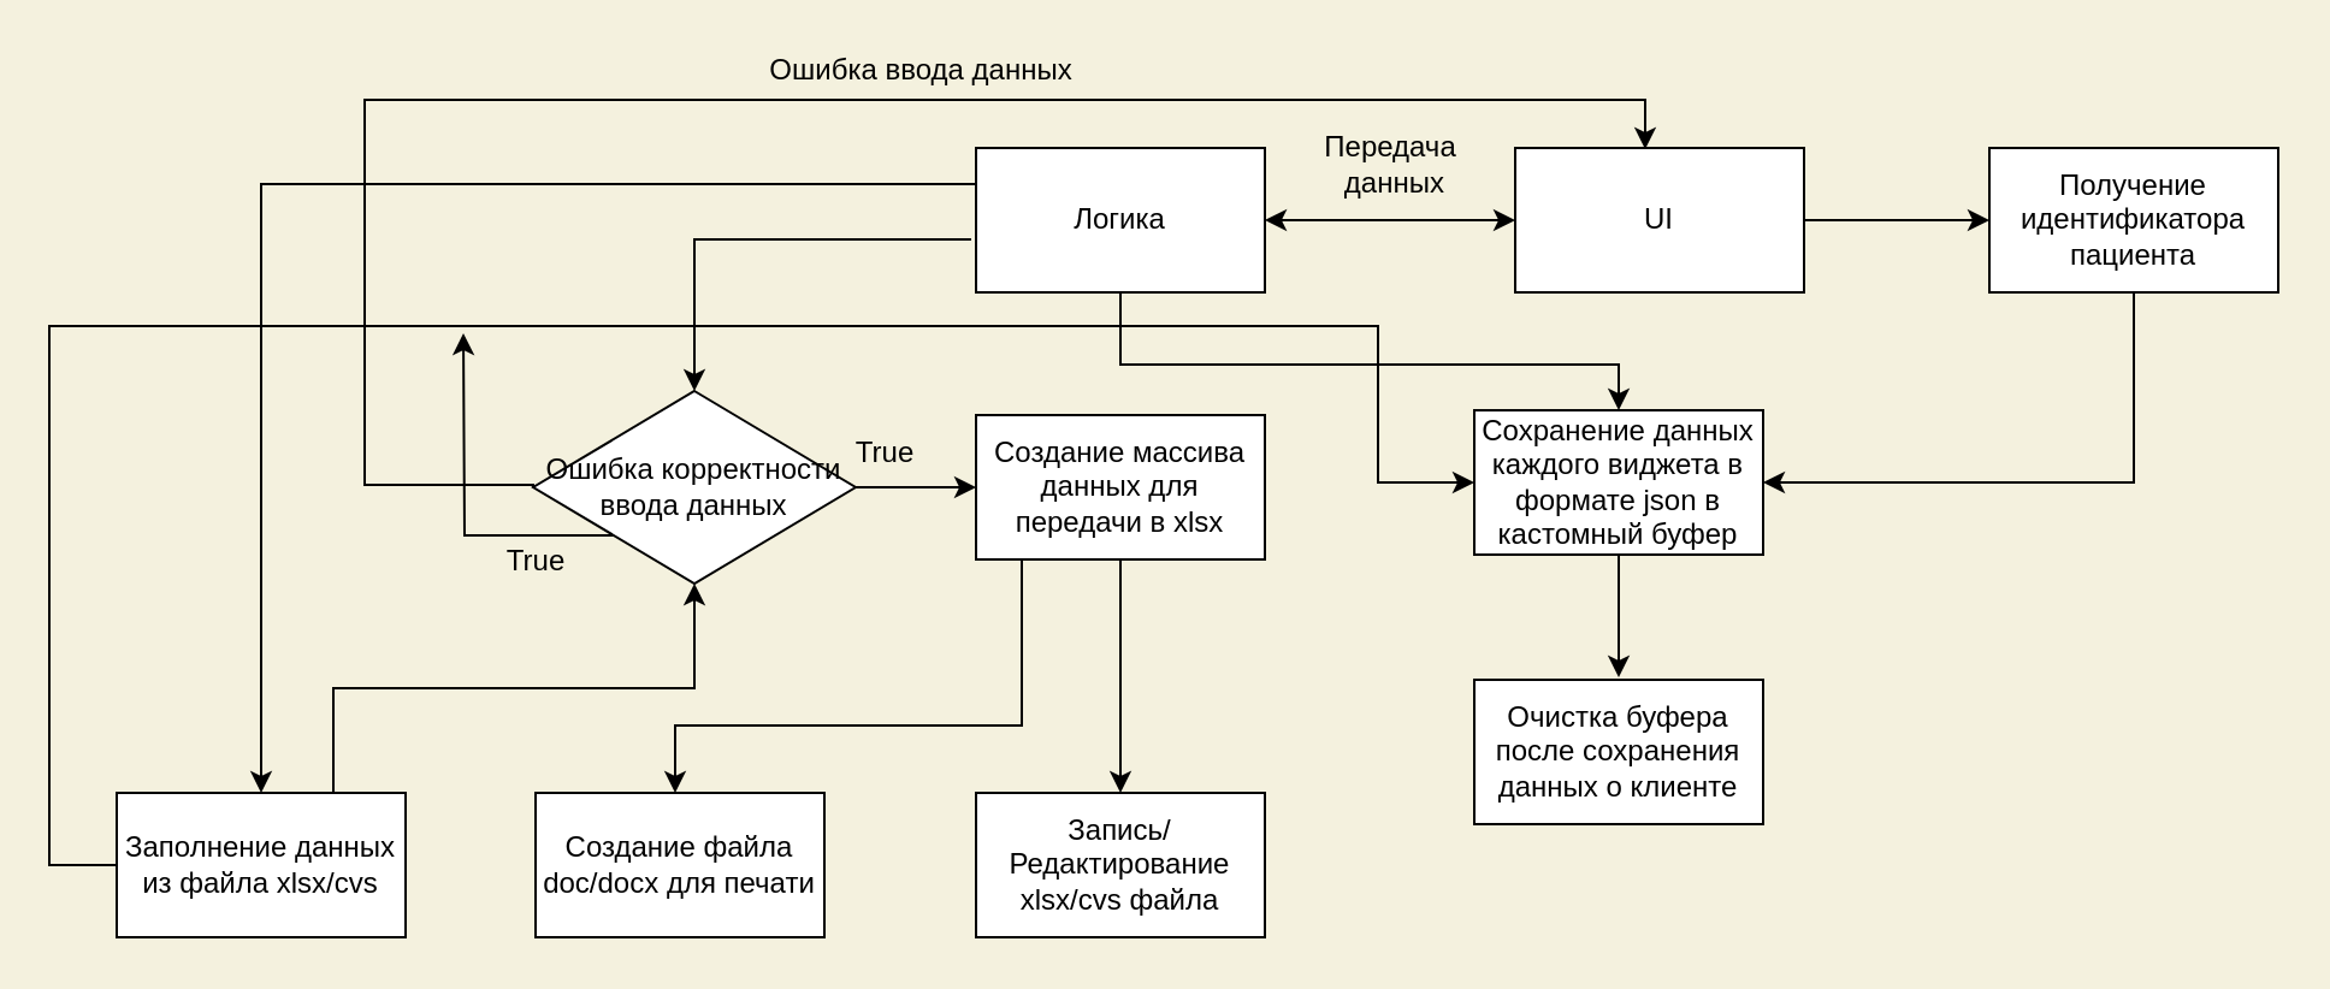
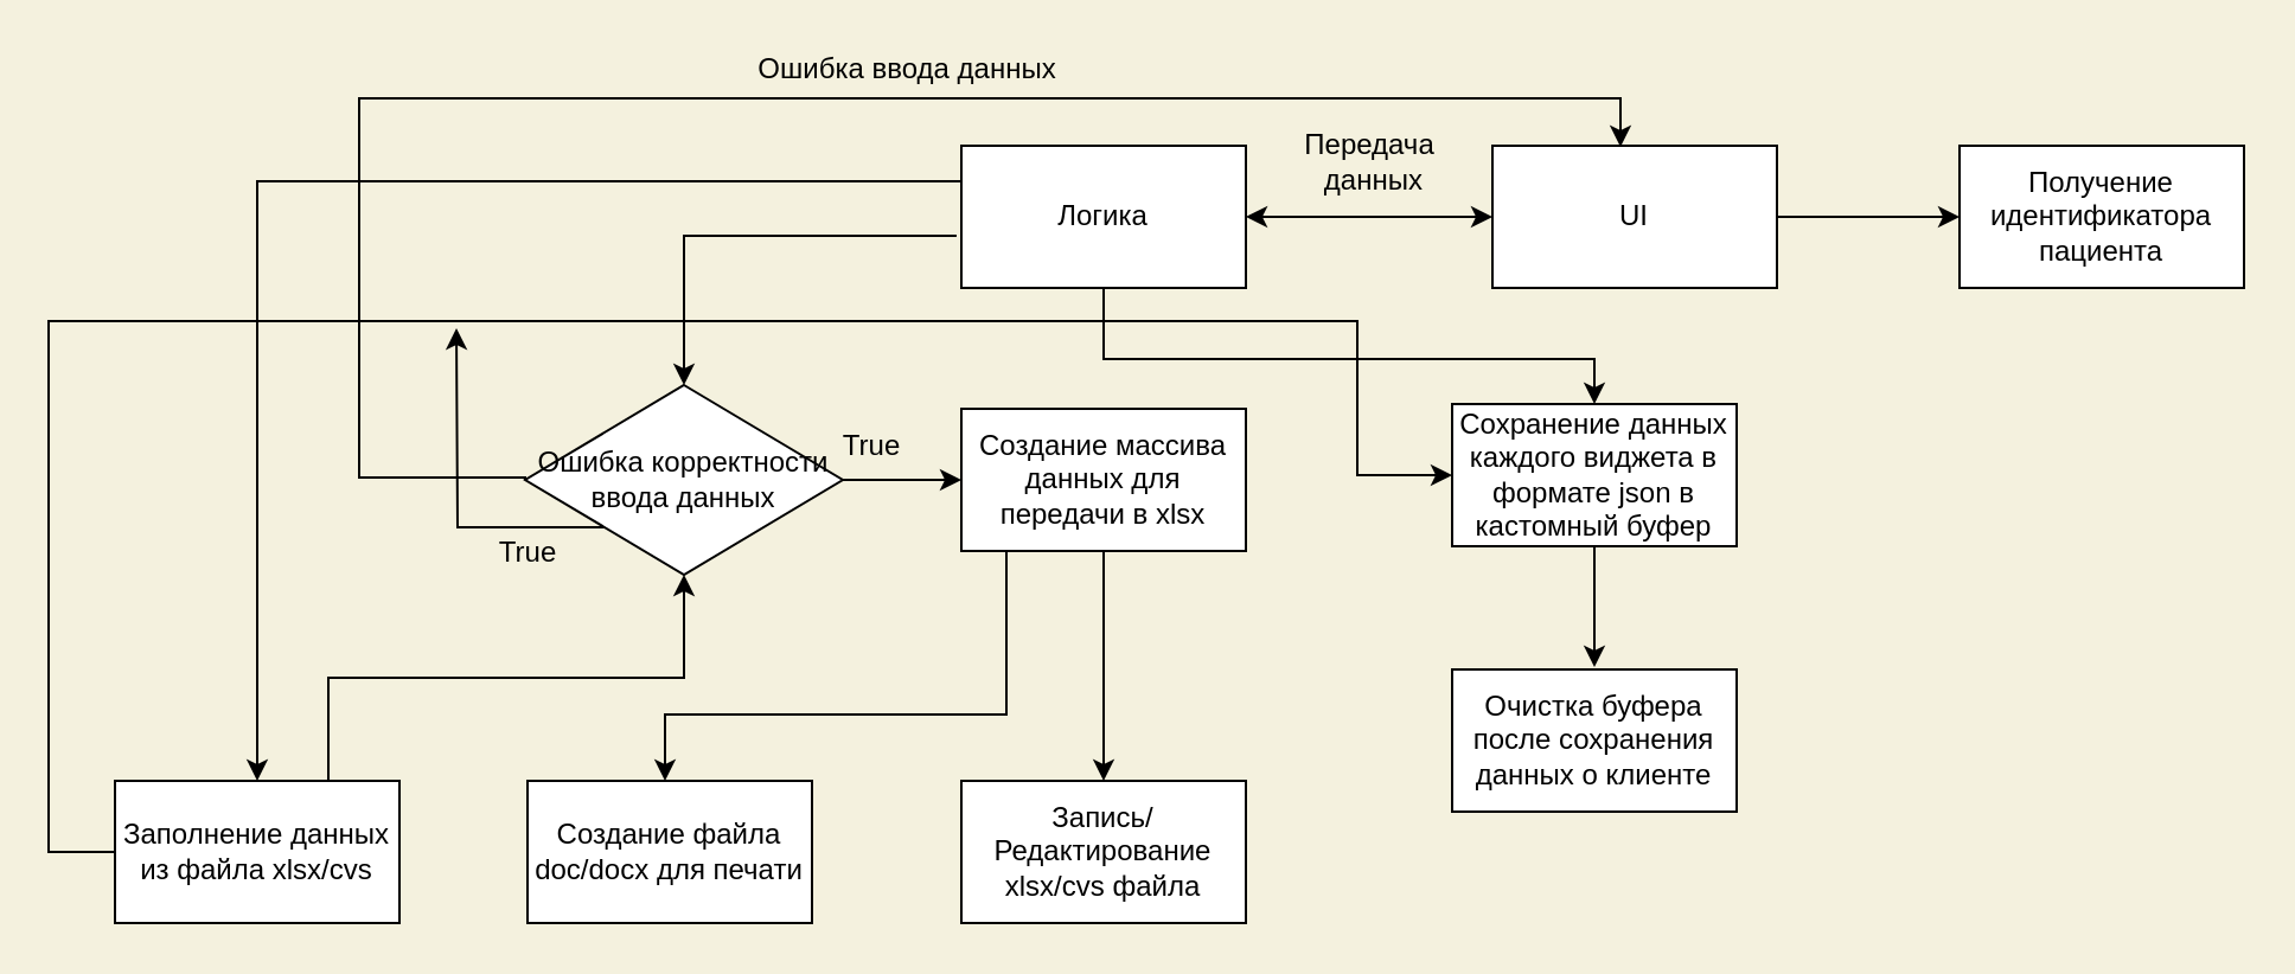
- <mxCell id="25" style="edgeStyle=orthogonalEdgeStyle;rounded=0;orthogonalLoop=1;jettySize=auto;html=1;entryX=1;entryY=0.5;entryDx=0;entryDy=0;" edge="1" parent="1" source="26" target="28"><mxGeometry relative="1" as="geometry"><Array as="points"><mxPoint x="886" y="200" /></Array></mxGeometry></mxCell>
